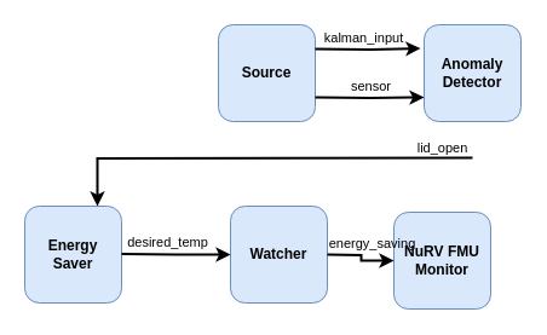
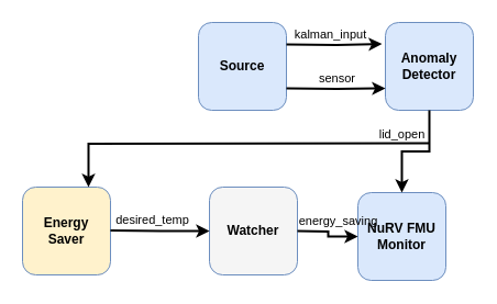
+ <mxCell id="11" style="edgeStyle=orthogonalEdgeStyle;rounded=0;orthogonalLoop=1;jettySize=auto;html=1;strokeWidth=2;entryX=0.5;entryY=0;entryDx=0;entryDy=0;exitX=0.5;exitY=1;exitDx=0;exitDy=0;" parent="1" source="3" target="10" edge="1"><mxGeometry relative="1" as="geometry"><mxPoint x="380" y="100" as="sourcePoint" /><mxPoint x="350" y="90" as="targetPoint" /></mxGeometry></mxCell>
- <mxCell id="8" value="Energy&lt;br&gt;Saver" style="rounded=1;whiteSpace=wrap;html=1;fillColor=#dae8fc;strokeColor=#6c8ebf;fontStyle=1" parent="1" vertex="1"><mxGeometry x="20" y="170" width="80" height="80" as="geometry" /></mxCell>
+ <mxCell id="8" value="Energy&lt;br&gt;Saver" style="rounded=1;whiteSpace=wrap;html=1;fillColor=#fff2cc;strokeColor=#6c8ebf;fontStyle=1;" parent="1" vertex="1"><mxGeometry x="20" y="170" width="80" height="80" as="geometry" /></mxCell>
- <mxCell id="9" value="Watcher" style="rounded=1;whiteSpace=wrap;html=1;fillColor=#dae8fc;strokeColor=#6c8ebf;fontStyle=1" parent="1" vertex="1"><mxGeometry x="190" y="170" width="80" height="80" as="geometry" /></mxCell>
+ <mxCell id="9" value="Watcher" style="rounded=1;whiteSpace=wrap;html=1;fillColor=#f5f5f5;strokeColor=#6c8ebf;fontStyle=1;" parent="1" vertex="1"><mxGeometry x="190" y="170" width="80" height="80" as="geometry" /></mxCell>
